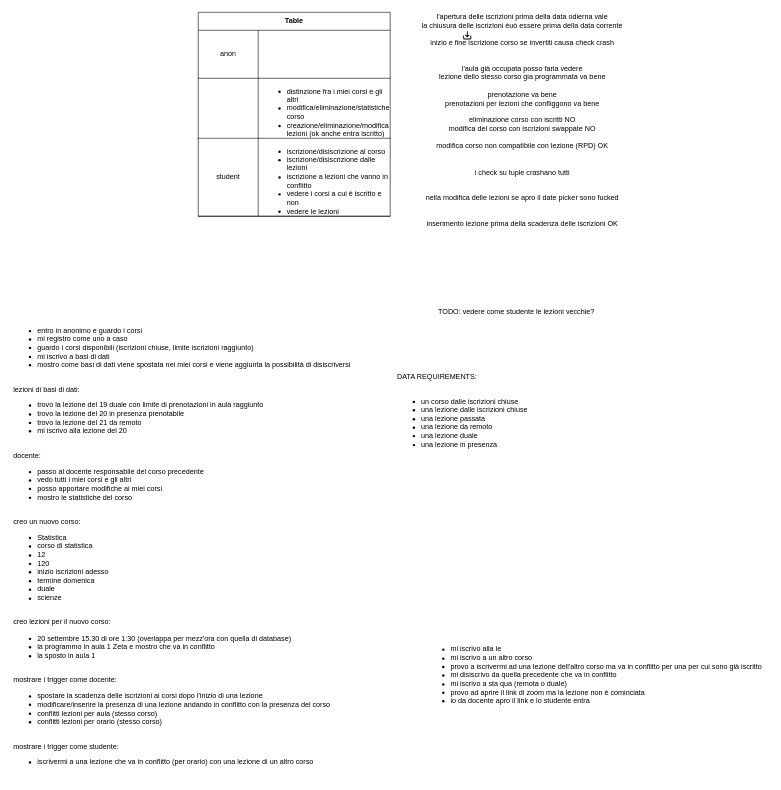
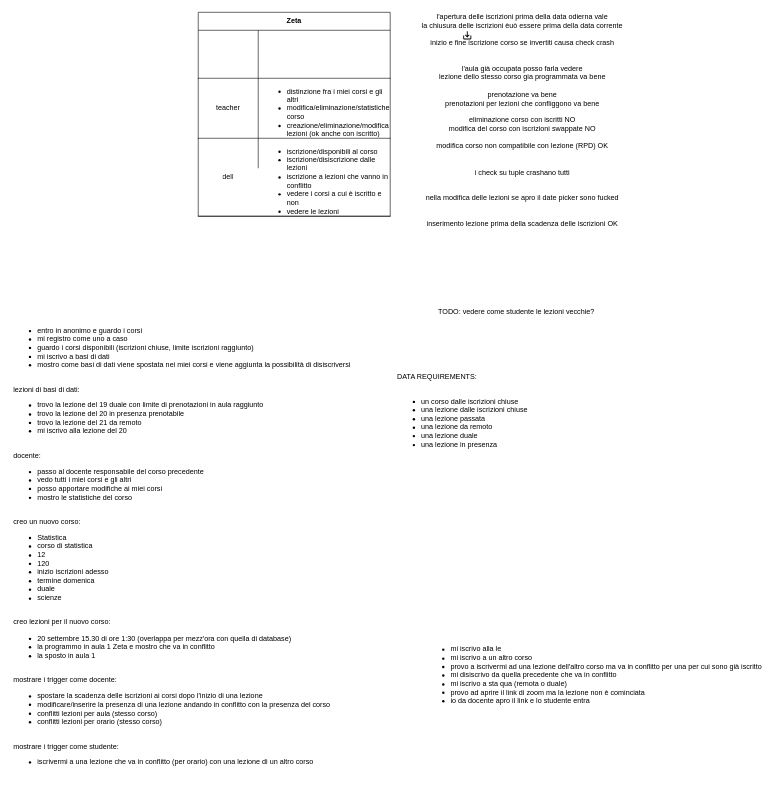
- <mxCell id="2" value="Table" style="shape=table;html=1;whiteSpace=wrap;startSize=30;container=1;collapsible=0;childLayout=tableLayout;fixedRows=1;rowLines=0;fontStyle=1;align=center;" parent="1" vertex="1"><mxGeometry x="330" y="20" width="320" height="340" as="geometry" /></mxCell>
+ <mxCell id="2" value="Zeta" style="shape=table;html=1;whiteSpace=wrap;startSize=30;container=1;collapsible=0;childLayout=tableLayout;fixedRows=1;rowLines=0;fontStyle=1;align=center;" parent="1" vertex="1"><mxGeometry x="330" y="20" width="320" height="340" as="geometry" /></mxCell>
- <mxCell id="4" value="anon" style="shape=partialRectangle;html=1;whiteSpace=wrap;connectable=0;fillColor=none;top=0;left=0;bottom=0;right=0;overflow=hidden;" parent="3" vertex="1"><mxGeometry width="100" height="80" as="geometry" /></mxCell>
+ <mxCell id="6" value="teacher" style="shape=partialRectangle;html=1;whiteSpace=wrap;connectable=0;fillColor=none;top=0;left=0;bottom=0;right=0;overflow=hidden;" parent="5" vertex="1"><mxGeometry width="100" height="100" as="geometry" /></mxCell>
- <mxCell id="7" value="&lt;ul&gt;&lt;li&gt;distinzione fra i miei corsi e gli altri&lt;/li&gt;&lt;li&gt;modifica/eliminazione/statistiche corso&lt;/li&gt;&lt;li&gt;creazione/eliminazione/modifica lezioni (ok anche entra iscritto)&lt;/li&gt;&lt;/ul&gt;" style="shape=partialRectangle;html=1;whiteSpace=wrap;connectable=0;fillColor=none;top=0;left=0;bottom=0;right=0;align=left;spacingLeft=6;overflow=hidden;" parent="5" vertex="1"><mxGeometry x="100" width="220" height="100" as="geometry" /></mxCell>
+ <mxCell id="7" value="&lt;ul&gt;&lt;li&gt;distinzione fra i miei corsi e gli altri&lt;/li&gt;&lt;li&gt;modifica/eliminazione/statistiche corso&lt;/li&gt;&lt;li&gt;creazione/eliminazione/modifica lezioni (ok anche con iscritto)&lt;/li&gt;&lt;/ul&gt;" style="shape=partialRectangle;html=1;whiteSpace=wrap;connectable=0;fillColor=none;top=0;left=0;bottom=0;right=0;align=left;spacingLeft=6;overflow=hidden;" parent="5" vertex="1"><mxGeometry x="100" width="220" height="100" as="geometry" /></mxCell>
- <mxCell id="9" value="student" style="shape=partialRectangle;html=1;whiteSpace=wrap;connectable=0;fillColor=none;top=0;left=0;bottom=0;right=0;overflow=hidden;" parent="8" vertex="1"><mxGeometry width="100" height="130" as="geometry" /></mxCell>
+ <mxCell id="9" value="dell" style="shape=partialRectangle;html=1;whiteSpace=wrap;connectable=0;fillColor=none;top=0;left=0;bottom=0;right=0;overflow=hidden;" parent="8" vertex="1"><mxGeometry width="100" height="130" as="geometry" /></mxCell>
- <mxCell id="10" value="&lt;ul&gt;&lt;li&gt;iscrizione/disiscrizione al corso&lt;/li&gt;&lt;li&gt;&lt;span&gt;iscrizione/disiscrizione dalle lezioni&lt;/span&gt;&lt;/li&gt;&lt;li&gt;&lt;span&gt;iscrizione a lezioni che vanno in conflitto&lt;/span&gt;&lt;/li&gt;&lt;li&gt;vedere i corsi a cui è iscritto e non&lt;br&gt;&lt;/li&gt;&lt;li&gt;vedere le lezioni&lt;/li&gt;&lt;/ul&gt;" style="shape=partialRectangle;html=1;whiteSpace=wrap;connectable=0;fillColor=none;top=0;left=0;bottom=0;right=0;align=left;spacingLeft=6;overflow=hidden;" parent="8" vertex="1"><mxGeometry x="100" width="220" height="130" as="geometry" /></mxCell>
+ <mxCell id="10" value="&lt;ul&gt;&lt;li&gt;iscrizione/disponibili al corso&lt;/li&gt;&lt;li&gt;&lt;span&gt;iscrizione/disiscrizione dalle lezioni&lt;/span&gt;&lt;/li&gt;&lt;li&gt;&lt;span&gt;iscrizione a lezioni che vanno in conflitto&lt;/span&gt;&lt;/li&gt;&lt;li&gt;vedere i corsi a cui è iscritto e non&lt;br&gt;&lt;/li&gt;&lt;li&gt;vedere le lezioni&lt;/li&gt;&lt;/ul&gt;" style="shape=partialRectangle;html=1;whiteSpace=wrap;connectable=0;fillColor=none;top=0;left=0;bottom=0;right=0;align=left;spacingLeft=6;overflow=hidden;" parent="8" vertex="1"><mxGeometry x="100" width="220" height="130" as="geometry" /></mxCell>
